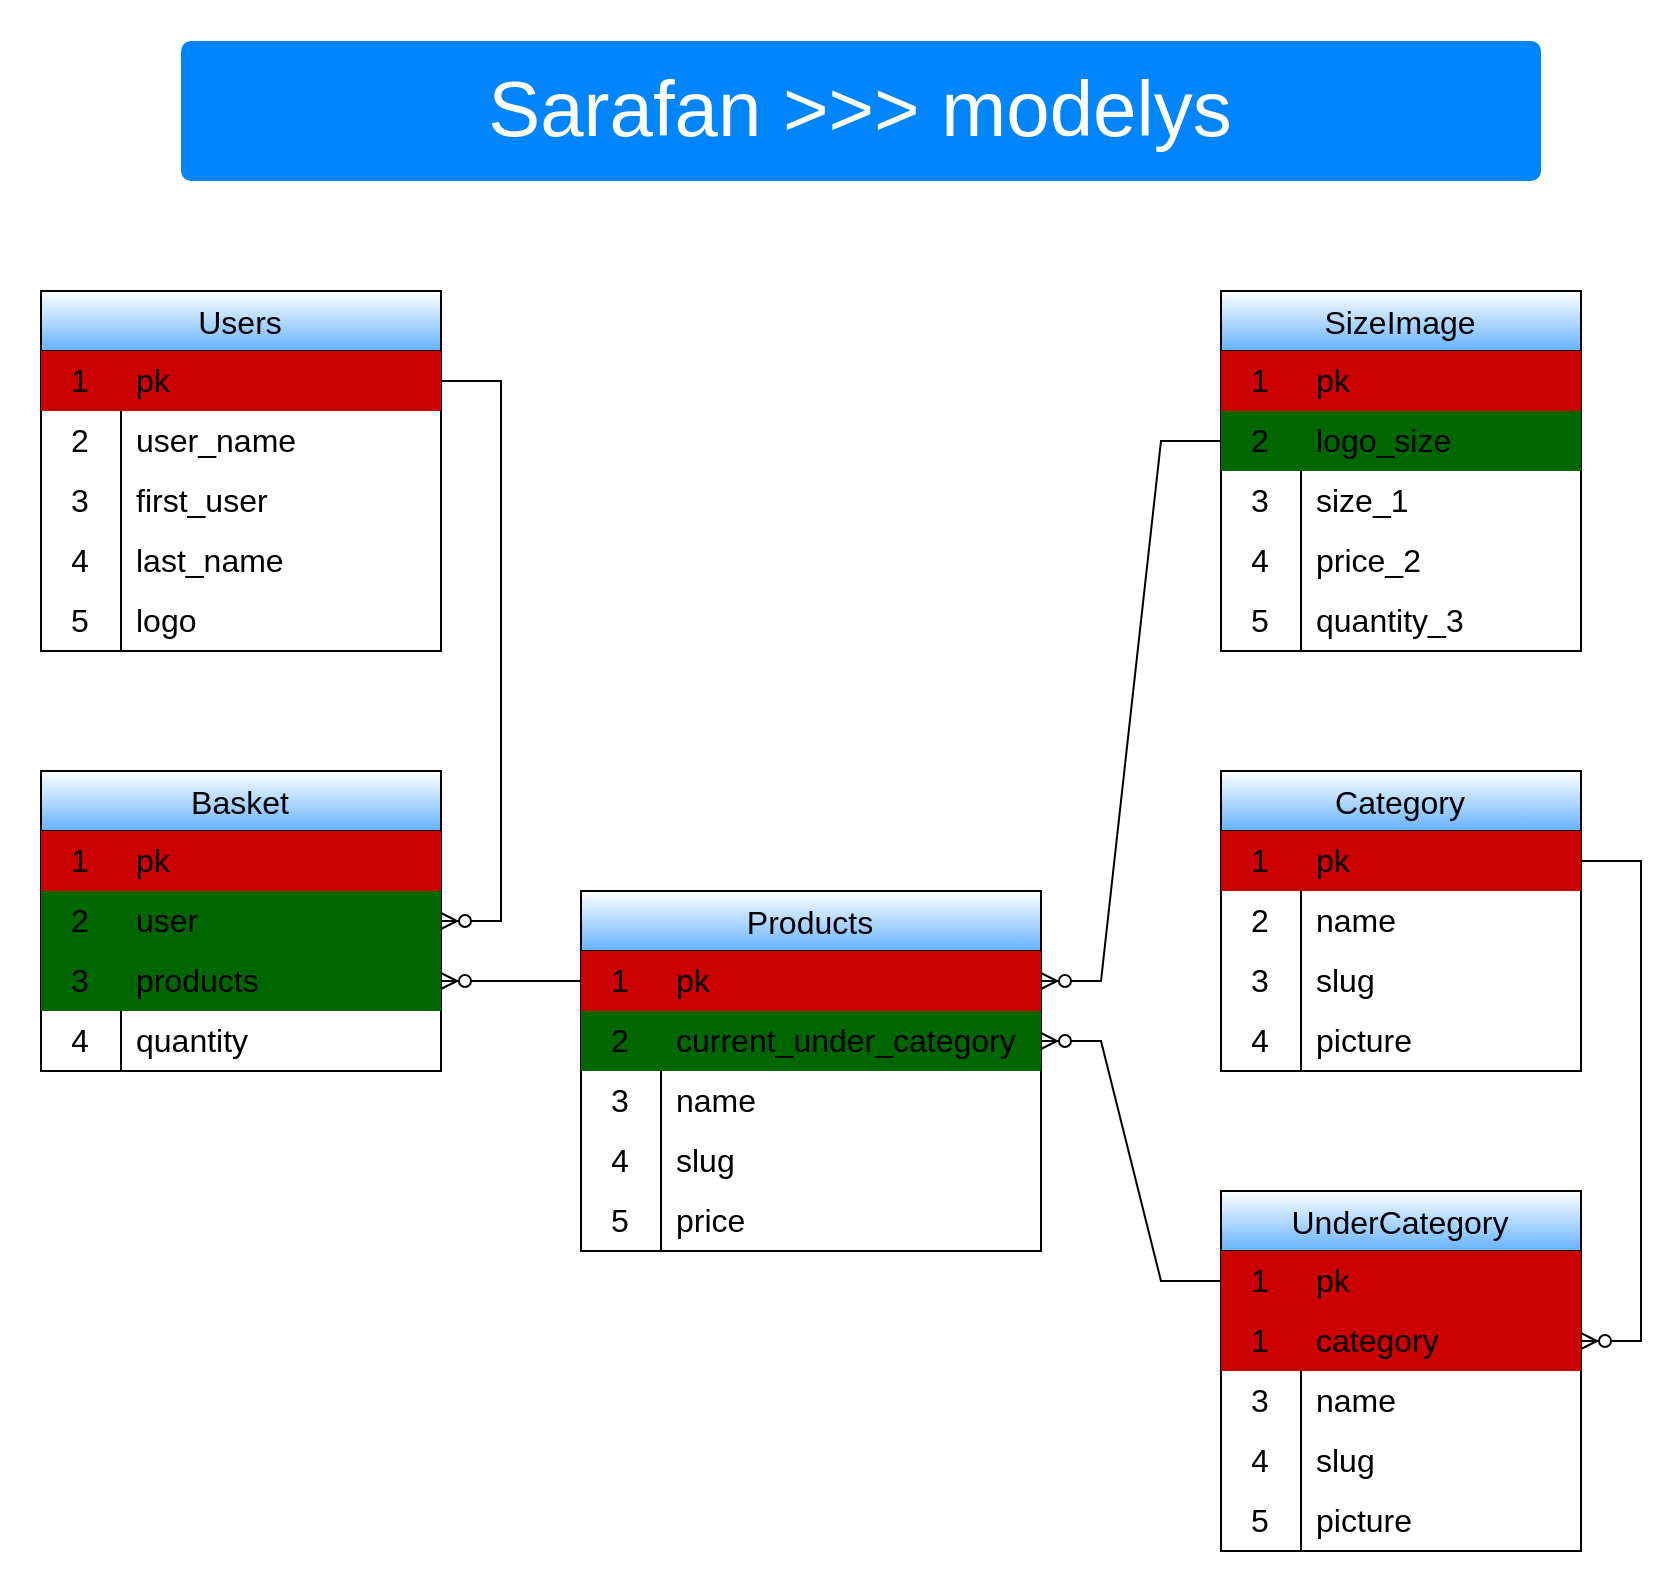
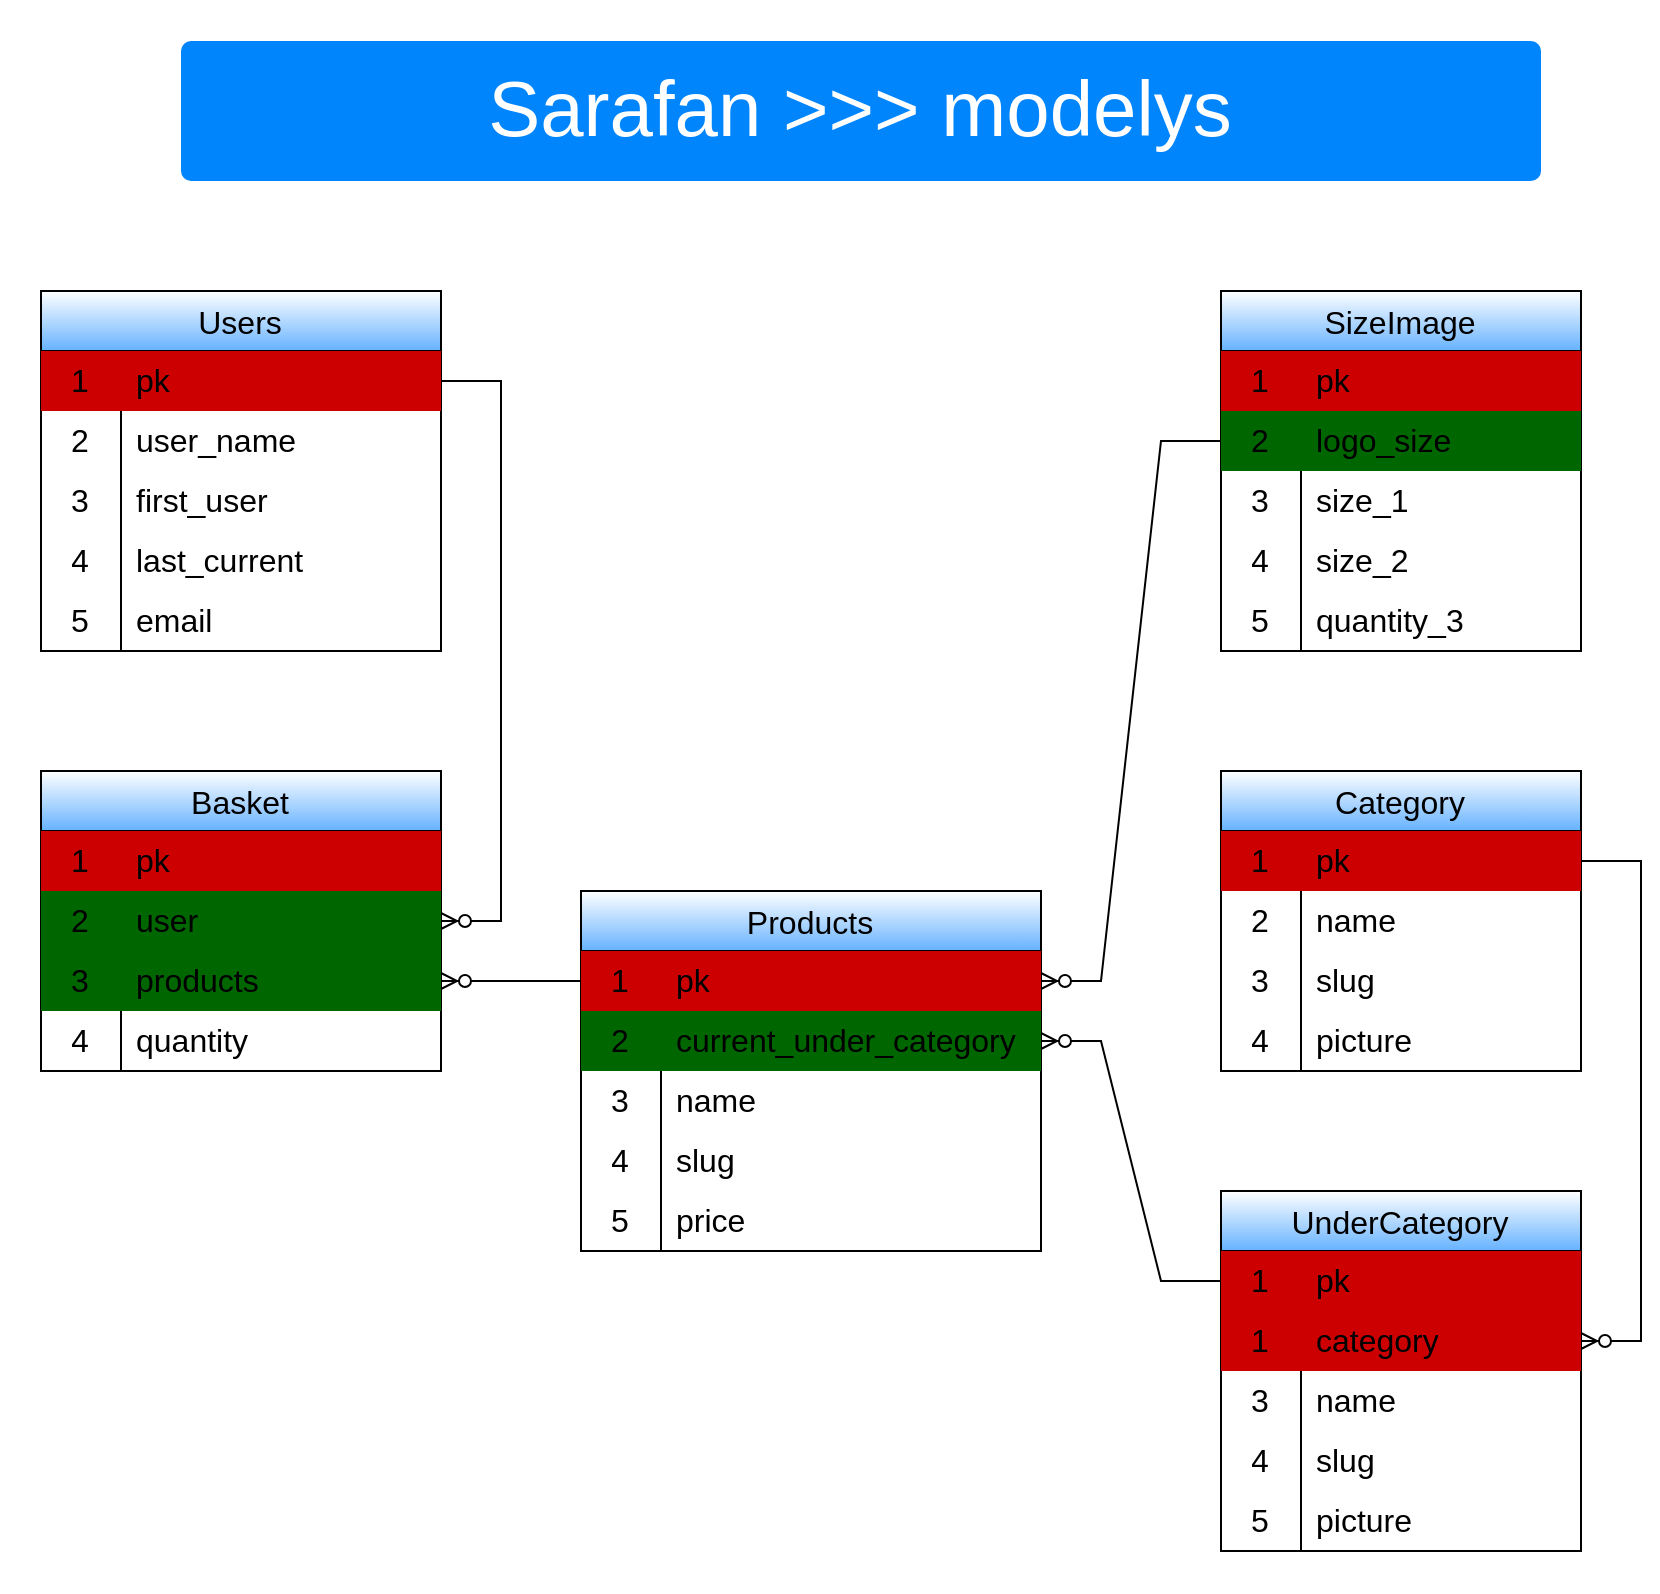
- <mxCell id="77" value="last_name" style="shape=partialRectangle;html=1;whiteSpace=wrap;connectable=0;fillColor=none;top=0;left=0;bottom=0;right=0;align=left;spacingLeft=6;overflow=hidden;strokeColor=inherit;fontSize=16;" parent="75" vertex="1"><mxGeometry x="40" width="160" height="30" as="geometry"><mxRectangle width="160" height="30" as="alternateBounds" /></mxGeometry></mxCell>
+ <mxCell id="77" value="last_current" style="shape=partialRectangle;html=1;whiteSpace=wrap;connectable=0;fillColor=none;top=0;left=0;bottom=0;right=0;align=left;spacingLeft=6;overflow=hidden;strokeColor=inherit;fontSize=16;" parent="75" vertex="1"><mxGeometry x="40" width="160" height="30" as="geometry"><mxRectangle width="160" height="30" as="alternateBounds" /></mxGeometry></mxCell>
- <mxCell id="59" value="price_2" style="shape=partialRectangle;html=1;whiteSpace=wrap;connectable=0;fillColor=none;top=0;left=0;bottom=0;right=0;align=left;spacingLeft=6;overflow=hidden;strokeColor=inherit;fontSize=16;" parent="57" vertex="1"><mxGeometry x="40" width="140" height="30" as="geometry"><mxRectangle width="140" height="30" as="alternateBounds" /></mxGeometry></mxCell>
+ <mxCell id="59" value="size_2" style="shape=partialRectangle;html=1;whiteSpace=wrap;connectable=0;fillColor=none;top=0;left=0;bottom=0;right=0;align=left;spacingLeft=6;overflow=hidden;strokeColor=inherit;fontSize=16;" parent="57" vertex="1"><mxGeometry x="40" width="140" height="30" as="geometry"><mxRectangle width="140" height="30" as="alternateBounds" /></mxGeometry></mxCell>
- <mxCell id="80" value="logo" style="shape=partialRectangle;html=1;whiteSpace=wrap;connectable=0;fillColor=none;top=0;left=0;bottom=0;right=0;align=left;spacingLeft=6;overflow=hidden;strokeColor=inherit;fontSize=16;" parent="78" vertex="1"><mxGeometry x="40" width="160" height="30" as="geometry"><mxRectangle width="160" height="30" as="alternateBounds" /></mxGeometry></mxCell>
+ <mxCell id="80" value="email" style="shape=partialRectangle;html=1;whiteSpace=wrap;connectable=0;fillColor=none;top=0;left=0;bottom=0;right=0;align=left;spacingLeft=6;overflow=hidden;strokeColor=inherit;fontSize=16;" parent="78" vertex="1"><mxGeometry x="40" width="160" height="30" as="geometry"><mxRectangle width="160" height="30" as="alternateBounds" /></mxGeometry></mxCell>
